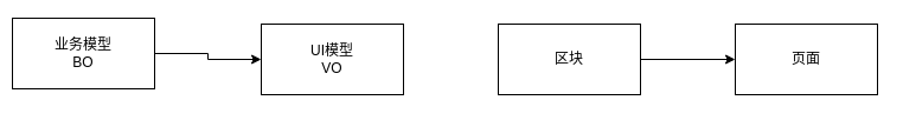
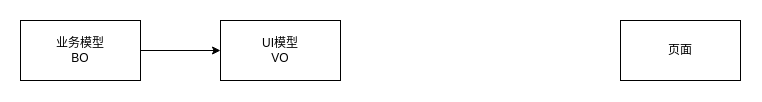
- <mxCell id="3" value="业务模型&lt;br&gt;BO&lt;br&gt;" style="rounded=0;whiteSpace=wrap;html=1;" vertex="1" parent="1"><mxGeometry x="10" y="15" width="120" height="60" as="geometry" /></mxCell>
+ <mxCell id="3" value="业务模型&lt;br&gt;BO&lt;br&gt;" style="rounded=0;whiteSpace=wrap;html=1;" vertex="1" parent="1"><mxGeometry x="20" y="20" width="120" height="60" as="geometry" /></mxCell>
- <mxCell id="6" value="区块&lt;br&gt;" style="rounded=0;whiteSpace=wrap;html=1;" vertex="1" parent="1"><mxGeometry x="420" y="20" width="120" height="60" as="geometry" /></mxCell>
- <mxCell id="5" value="" style="edgeStyle=orthogonalEdgeStyle;rounded=0;orthogonalLoop=1;jettySize=auto;html=1;" edge="1" parent="1" source="6" target="7"><mxGeometry relative="1" as="geometry" /></mxCell>
